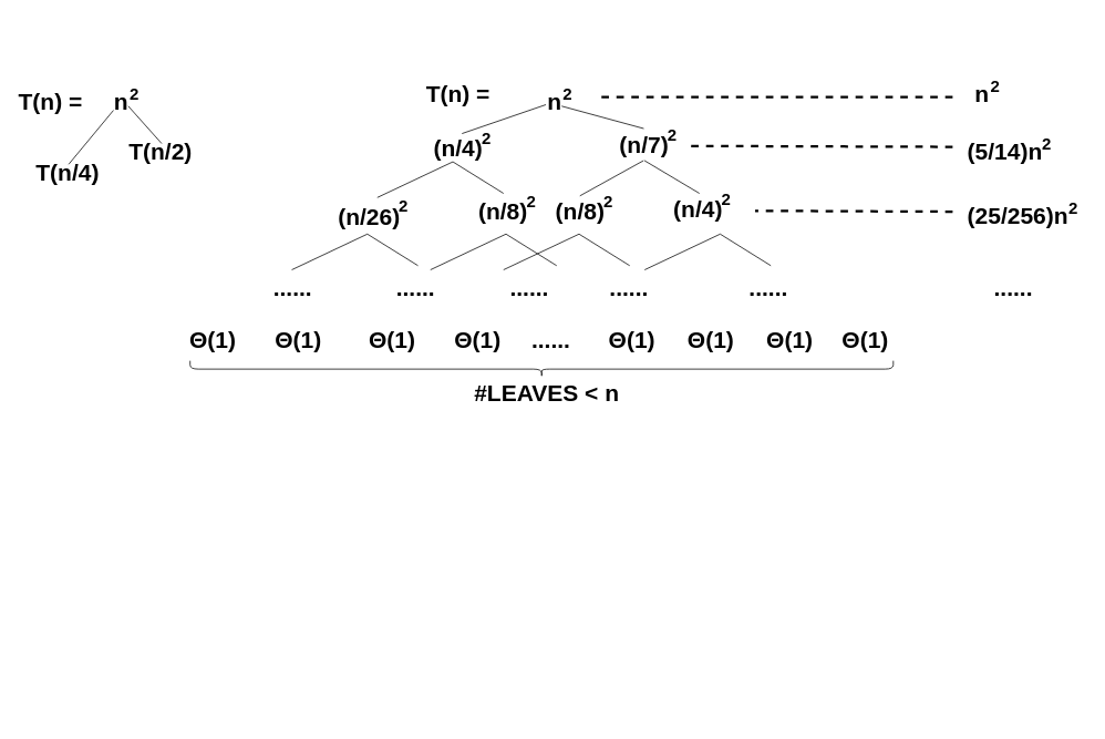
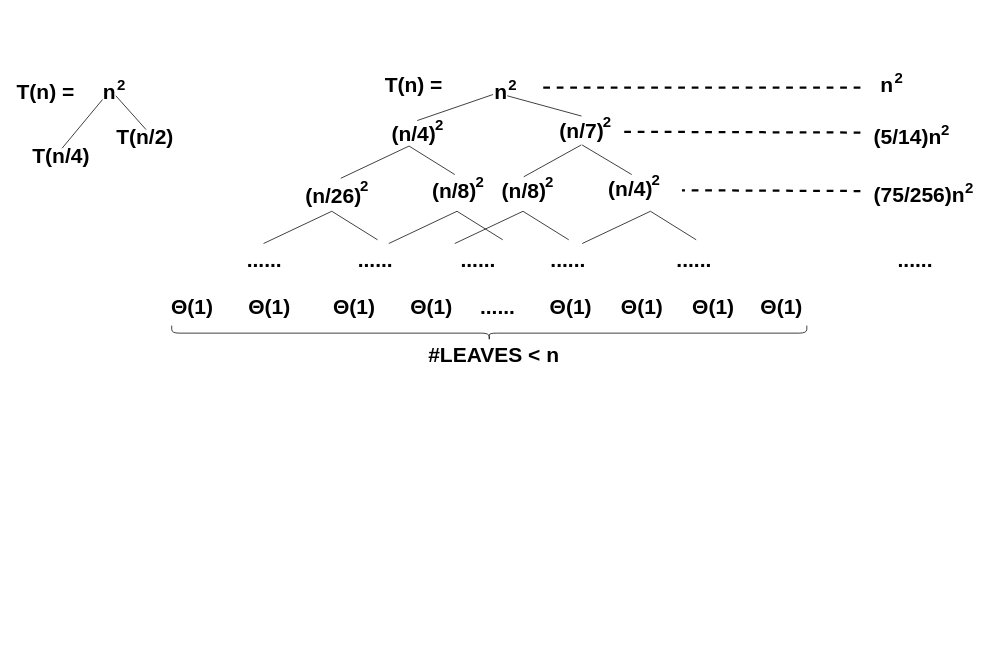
- <mxCell id="85" value="&lt;font size=&quot;1&quot;&gt;&lt;b style=&quot;font-size: 28px&quot;&gt;(25/256)n&lt;/b&gt;&lt;/font&gt;" style="text;html=1;strokeColor=none;fillColor=none;align=left;verticalAlign=middle;whiteSpace=wrap;rounded=0;" vertex="1" parent="84"><mxGeometry y="10" width="19" height="20" as="geometry" /></mxCell>
+ <mxCell id="85" value="&lt;font size=&quot;1&quot;&gt;&lt;b style=&quot;font-size: 28px&quot;&gt;(75/256)n&lt;/b&gt;&lt;/font&gt;" style="text;html=1;strokeColor=none;fillColor=none;align=left;verticalAlign=middle;whiteSpace=wrap;rounded=0;" vertex="1" parent="84"><mxGeometry y="10" width="19" height="20" as="geometry" /></mxCell>
